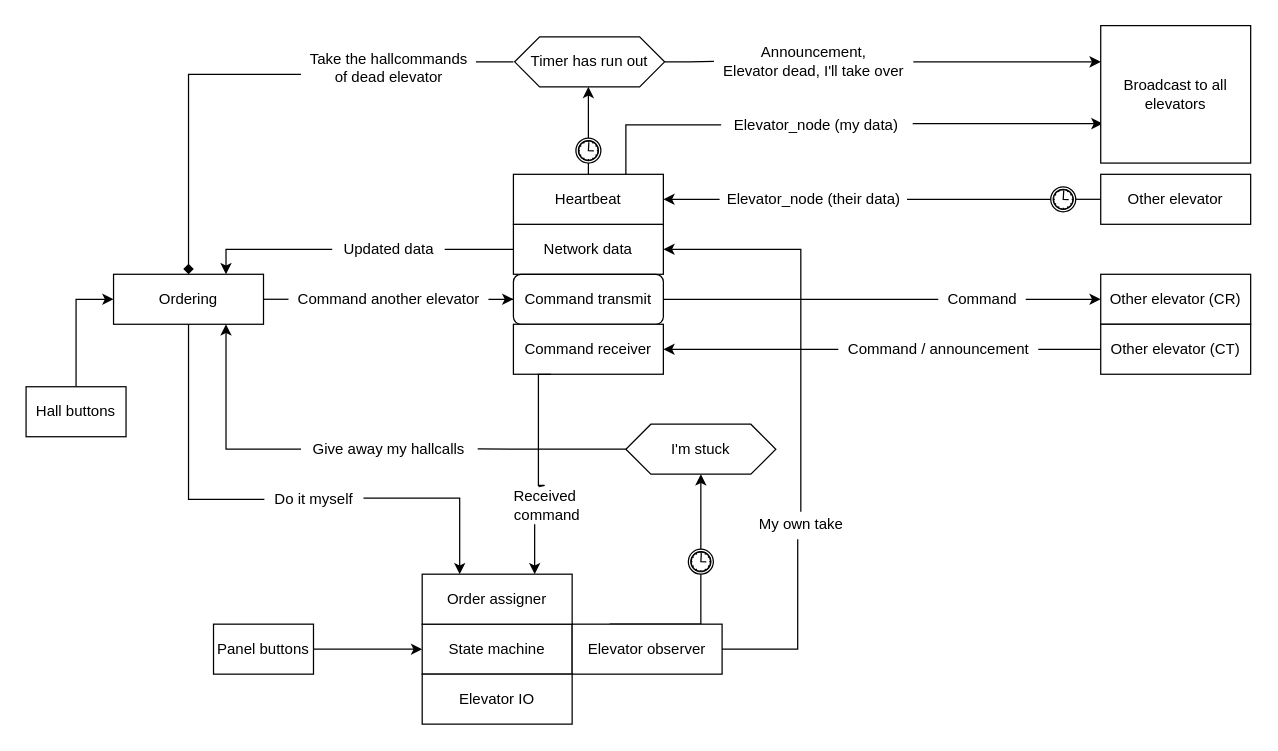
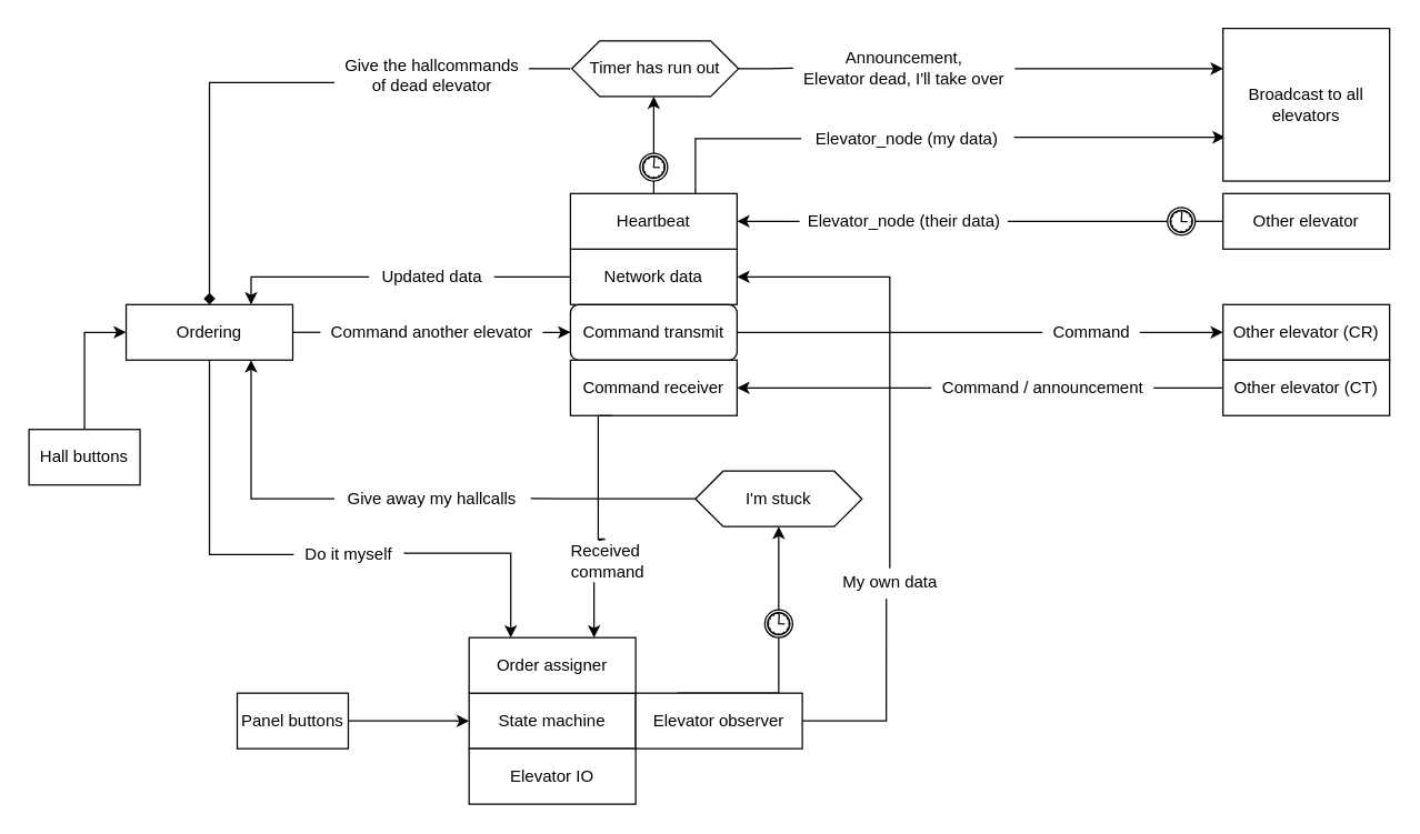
- <mxCell id="35" value="Take the hallcommands&lt;br&gt;of dead elevator" style="text;html=1;align=center;verticalAlign=middle;resizable=0;points=[];autosize=1;strokeColor=none;fillColor=none;" vertex="1" parent="1"><mxGeometry x="240" y="39" width="140" height="30" as="geometry" /></mxCell>
+ <mxCell id="35" value="Give the hallcommands&lt;br&gt;of dead elevator" style="text;html=1;align=center;verticalAlign=middle;resizable=0;points=[];autosize=1;strokeColor=none;fillColor=none;" vertex="1" parent="1"><mxGeometry x="240" y="39" width="140" height="30" as="geometry" /></mxCell>
- <mxCell id="52" value="My own take" style="text;html=1;align=center;verticalAlign=middle;resizable=0;points=[];autosize=1;strokeColor=none;fillColor=none;" vertex="1" parent="1"><mxGeometry x="600" y="409" width="80" height="20" as="geometry" /></mxCell>
+ <mxCell id="52" value="My own data" style="text;html=1;align=center;verticalAlign=middle;resizable=0;points=[];autosize=1;strokeColor=none;fillColor=none;" vertex="1" parent="1"><mxGeometry x="600" y="409" width="80" height="20" as="geometry" /></mxCell>
